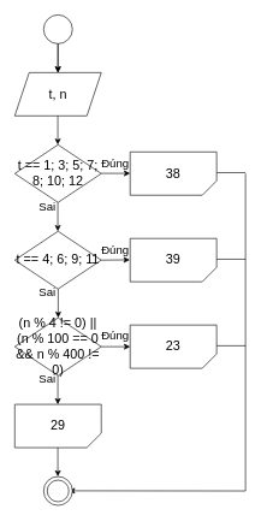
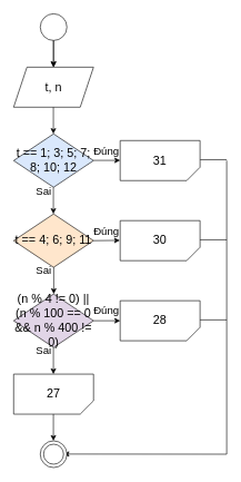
- <mxCell id="26" value="&lt;font style=&quot;font-size: 18px;&quot;&gt;t == 1; 3; 5; 7; 8; 10; 12&lt;/font&gt;" style="rhombus;whiteSpace=wrap;html=1;" vertex="1" parent="1"><mxGeometry x="20" y="200" width="120" height="80" as="geometry" /></mxCell>
+ <mxCell id="26" value="&lt;font style=&quot;font-size: 18px;&quot;&gt;t == 1; 3; 5; 7; 8; 10; 12&lt;/font&gt;" style="rhombus;whiteSpace=wrap;html=1;fillColor=#dae8fc;" vertex="1" parent="1"><mxGeometry x="20" y="200" width="120" height="80" as="geometry" /></mxCell>
- <mxCell id="28" value="&lt;font style=&quot;font-size: 18px;&quot;&gt;38&lt;br&gt;&lt;/font&gt;" style="shape=card;whiteSpace=wrap;html=1;flipH=1;flipV=1;size=20;" vertex="1" parent="1"><mxGeometry x="180" y="210" width="120" height="60" as="geometry" /></mxCell>
+ <mxCell id="28" value="&lt;font style=&quot;font-size: 18px;&quot;&gt;31&lt;br&gt;&lt;/font&gt;" style="shape=card;whiteSpace=wrap;html=1;flipH=1;flipV=1;size=20;" vertex="1" parent="1"><mxGeometry x="180" y="210" width="120" height="60" as="geometry" /></mxCell>
- <mxCell id="6" value="&lt;font style=&quot;font-size: 18px;&quot;&gt;t == 4; 6; 9; 11&lt;/font&gt;" style="rhombus;whiteSpace=wrap;html=1;" vertex="1" parent="1"><mxGeometry x="20" y="320" width="120" height="80" as="geometry" /></mxCell>
+ <mxCell id="6" value="&lt;font style=&quot;font-size: 18px;&quot;&gt;t == 4; 6; 9; 11&lt;/font&gt;" style="rhombus;whiteSpace=wrap;html=1;fillColor=#ffe6cc;" vertex="1" parent="1"><mxGeometry x="20" y="320" width="120" height="80" as="geometry" /></mxCell>
- <mxCell id="21" value="&lt;font style=&quot;font-size: 18px;&quot;&gt;39&lt;br&gt;&lt;/font&gt;" style="shape=card;whiteSpace=wrap;html=1;flipH=1;flipV=1;size=20;" vertex="1" parent="1"><mxGeometry x="180" y="330" width="120" height="60" as="geometry" /></mxCell>
+ <mxCell id="21" value="&lt;font style=&quot;font-size: 18px;&quot;&gt;30&lt;br&gt;&lt;/font&gt;" style="shape=card;whiteSpace=wrap;html=1;flipH=1;flipV=1;size=20;" vertex="1" parent="1"><mxGeometry x="180" y="330" width="120" height="60" as="geometry" /></mxCell>
- <mxCell id="9" value="&lt;span style=&quot;font-size: 18px;&quot;&gt;(n % 4 != 0) || (n % 100 == 0 &amp;amp;&amp;amp; n % 400 != 0)&lt;br&gt;&lt;/span&gt;" style="rhombus;whiteSpace=wrap;html=1;" vertex="1" parent="1"><mxGeometry x="20" y="440" width="120" height="80" as="geometry" /></mxCell>
+ <mxCell id="9" value="&lt;span style=&quot;font-size: 18px;&quot;&gt;(n % 4 != 0) || (n % 100 == 0 &amp;amp;&amp;amp; n % 400 != 0)&lt;br&gt;&lt;/span&gt;" style="rhombus;whiteSpace=wrap;html=1;fillColor=#e1d5e7;" vertex="1" parent="1"><mxGeometry x="20" y="440" width="120" height="80" as="geometry" /></mxCell>
- <mxCell id="23" value="&lt;font style=&quot;font-size: 18px;&quot;&gt;23&lt;br&gt;&lt;/font&gt;" style="shape=card;whiteSpace=wrap;html=1;flipH=1;flipV=1;size=20;" vertex="1" parent="1"><mxGeometry x="180" y="450" width="120" height="60" as="geometry" /></mxCell>
+ <mxCell id="23" value="&lt;font style=&quot;font-size: 18px;&quot;&gt;28&lt;br&gt;&lt;/font&gt;" style="shape=card;whiteSpace=wrap;html=1;flipH=1;flipV=1;size=20;" vertex="1" parent="1"><mxGeometry x="180" y="450" width="120" height="60" as="geometry" /></mxCell>
- <mxCell id="22" value="&lt;font style=&quot;font-size: 18px;&quot;&gt;29&lt;br&gt;&lt;/font&gt;" style="shape=card;whiteSpace=wrap;html=1;flipH=1;flipV=1;size=20;" vertex="1" parent="1"><mxGeometry x="20" y="560" width="120" height="60" as="geometry" /></mxCell>
+ <mxCell id="22" value="&lt;font style=&quot;font-size: 18px;&quot;&gt;27&lt;br&gt;&lt;/font&gt;" style="shape=card;whiteSpace=wrap;html=1;flipH=1;flipV=1;size=20;" vertex="1" parent="1"><mxGeometry x="20" y="560" width="120" height="60" as="geometry" /></mxCell>
